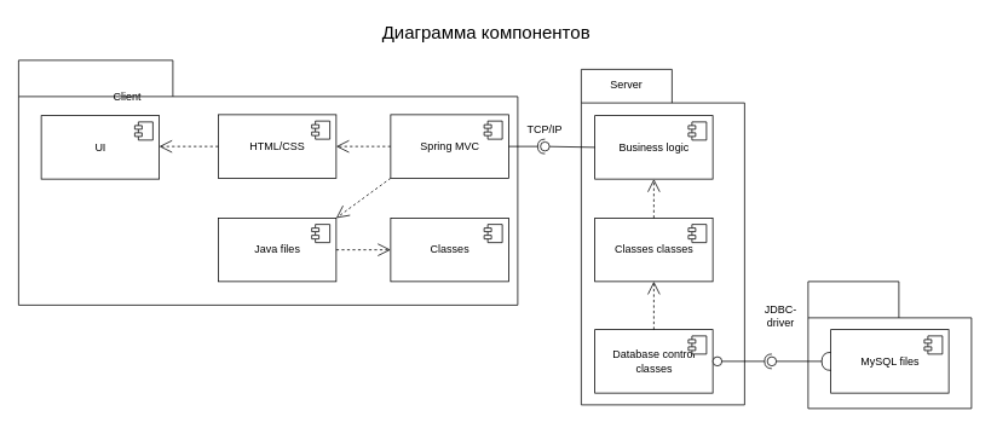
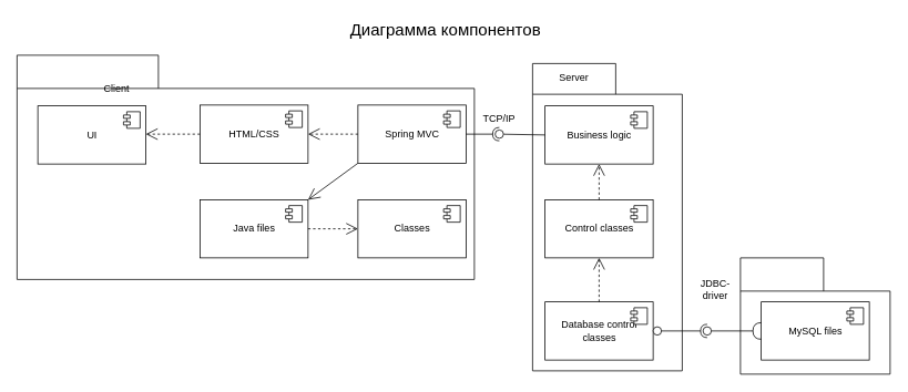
- <mxCell id="36" value="" style="endArrow=open;endSize=12;dashed=1;html=1;entryX=1;entryY=0;entryDx=0;entryDy=0;exitX=0;exitY=1;exitDx=0;exitDy=0;" parent="1" source="9" target="13" edge="1"><mxGeometry width="160" relative="1" as="geometry"><mxPoint x="304.5" y="196" as="sourcePoint" /><mxPoint x="304.5" y="240" as="targetPoint" /></mxGeometry></mxCell>
+ <mxCell id="36" value="" style="endArrow=open;endSize=12;dashed=0;html=1;entryX=1;entryY=0;entryDx=0;entryDy=0;exitX=0;exitY=1;exitDx=0;exitDy=0;" parent="1" source="9" target="13" edge="1"><mxGeometry width="160" relative="1" as="geometry"><mxPoint x="304.5" y="196" as="sourcePoint" /><mxPoint x="304.5" y="240" as="targetPoint" /></mxGeometry></mxCell>
- <mxCell id="21" value="Classes classes" style="html=1;dropTarget=0;" parent="1" vertex="1"><mxGeometry x="655" y="240" width="130" height="70" as="geometry" /></mxCell>
+ <mxCell id="21" value="Control classes" style="html=1;dropTarget=0;" parent="1" vertex="1"><mxGeometry x="655" y="240" width="130" height="70" as="geometry" /></mxCell>
